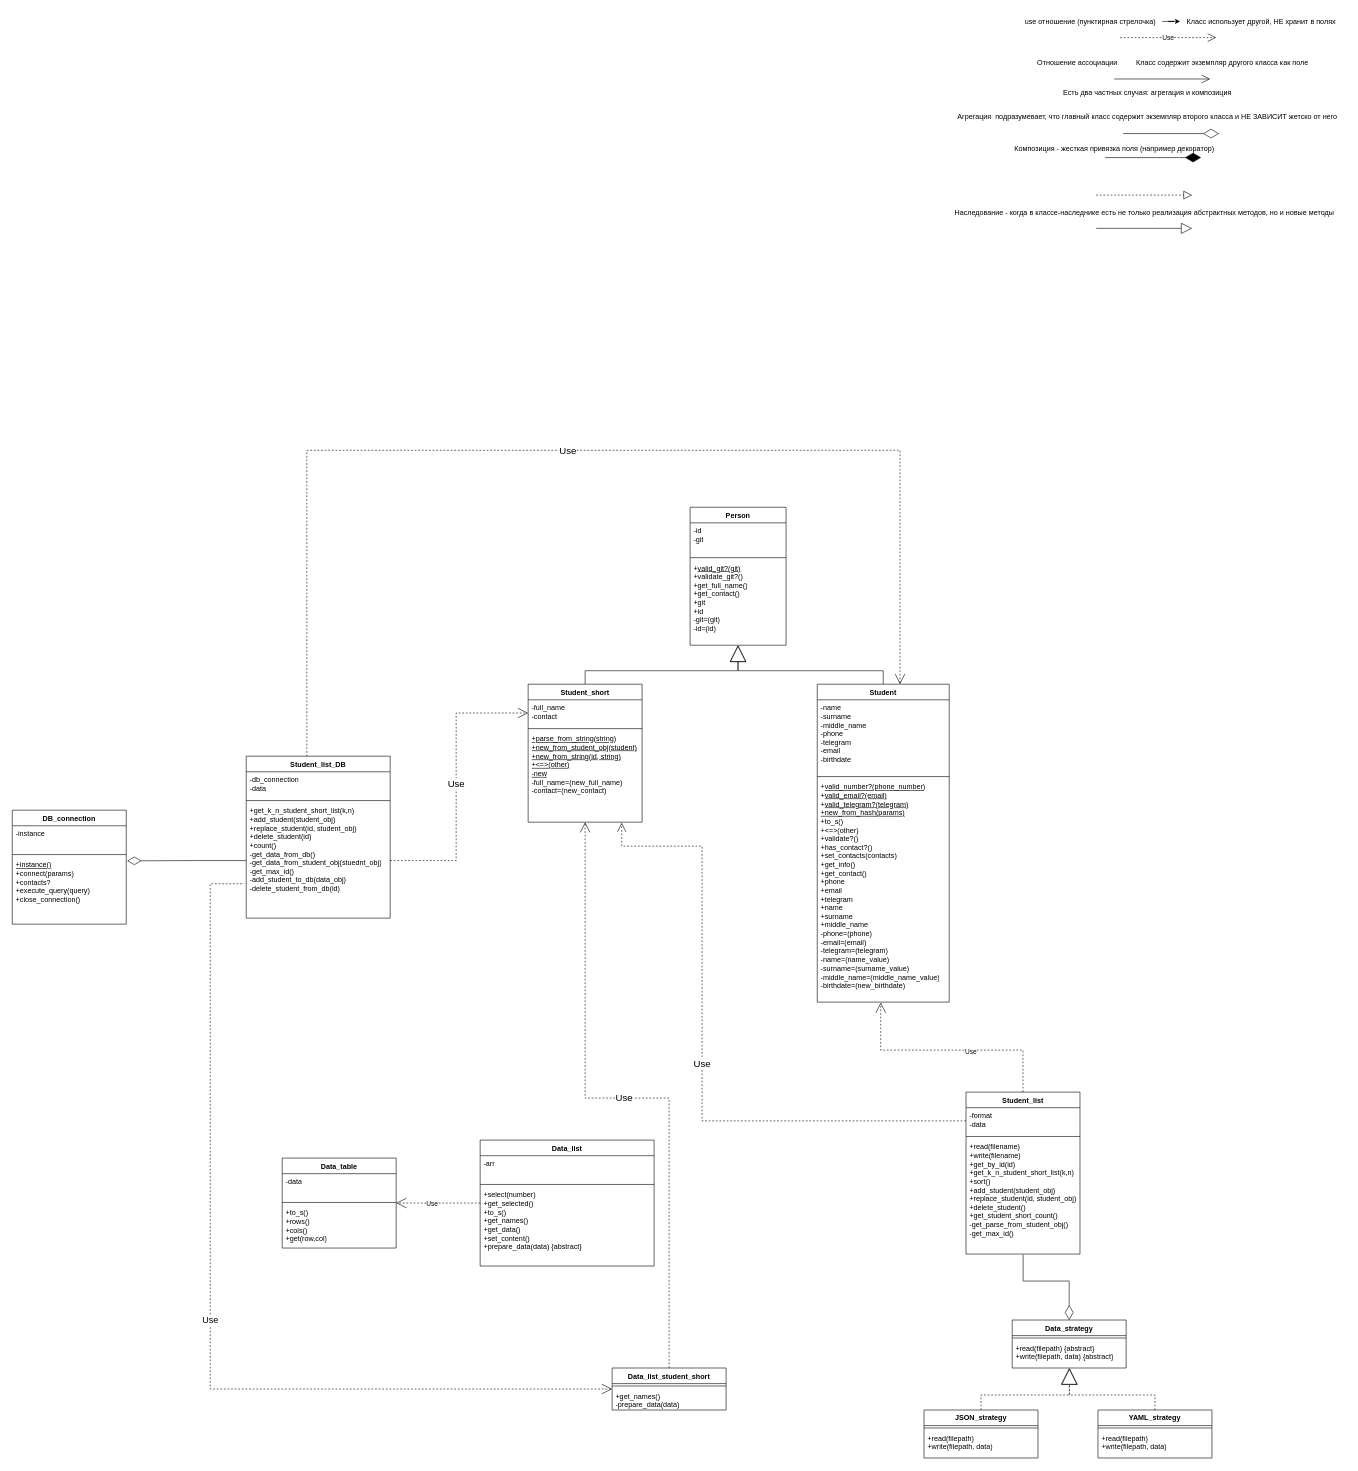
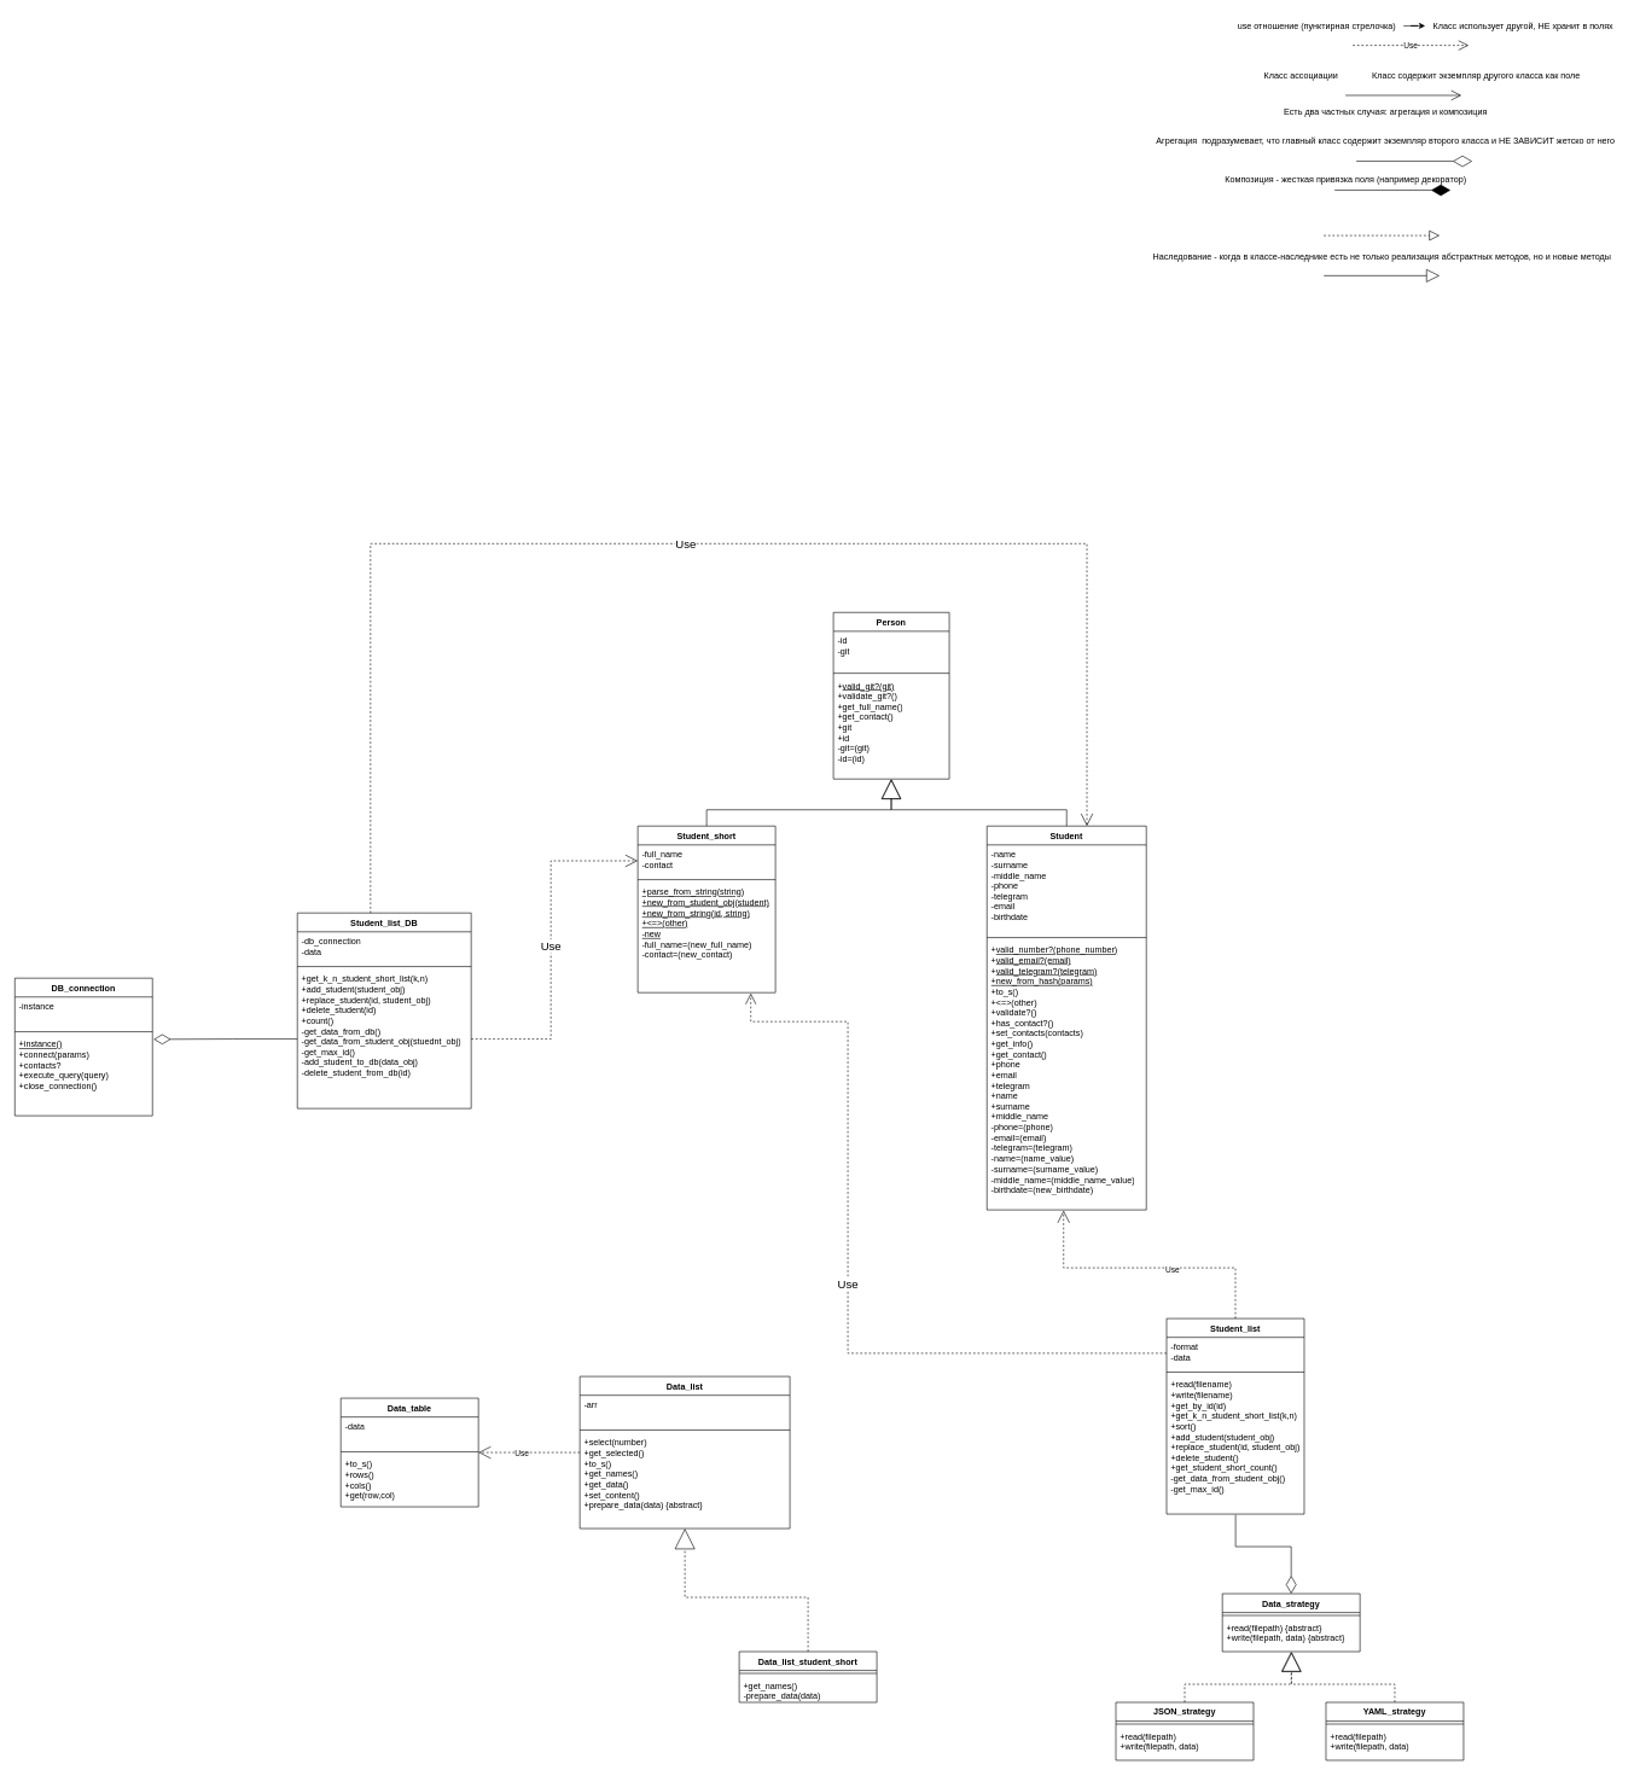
- <mxCell id="56" value="Отношение ассоциации&amp;nbsp;" style="text;html=1;align=center;verticalAlign=middle;resizable=0;points=[];autosize=1;strokeColor=none;fillColor=none;" vertex="1" parent="1"><mxGeometry x="1717" y="90" width="160" height="30" as="geometry" /></mxCell>
+ <mxCell id="56" value="Класс ассоциации&amp;nbsp;" style="text;html=1;align=center;verticalAlign=middle;resizable=0;points=[];autosize=1;strokeColor=none;fillColor=none;" vertex="1" parent="1"><mxGeometry x="1717" y="90" width="160" height="30" as="geometry" /></mxCell>
- <mxCell id="25" value="Use" style="edgeStyle=orthogonalEdgeStyle;rounded=0;orthogonalLoop=1;jettySize=auto;html=1;dashed=1;endArrow=open;endFill=0;endSize=15;fontSize=16;" edge="1" parent="1" source="26" target="10"><mxGeometry relative="1" as="geometry" /></mxCell>
- <mxCell id="75" value="Use" style="edgeStyle=orthogonalEdgeStyle;rounded=0;orthogonalLoop=1;jettySize=auto;html=1;entryX=-0.013;entryY=0.701;entryDx=0;entryDy=0;entryPerimeter=0;endArrow=none;endFill=0;startArrow=open;startFill=0;startSize=15;dashed=1;fontSize=15;" edge="1" parent="1" source="26" target="51"><mxGeometry relative="1" as="geometry"><Array as="points"><mxPoint x="350" y="2315" /><mxPoint x="350" y="1473" /></Array></mxGeometry></mxCell>
- <mxCell id="32" value="&lt;div&gt;+read(filename)&lt;/div&gt;&lt;div&gt;+write(filename)&lt;/div&gt;&lt;div&gt;+get_by_id(id)&lt;/div&gt;&lt;div&gt;+get_k_n_student_short_list(k,n)&lt;/div&gt;&lt;div&gt;+sort()&lt;/div&gt;&lt;div&gt;+add_student(student_obj)&lt;/div&gt;&lt;div&gt;+replace_student(id, student_obj)&lt;/div&gt;&lt;div&gt;+delete_student()&lt;/div&gt;&lt;div&gt;+get_student_short_count()&lt;/div&gt;&lt;div&gt;-get_parse_from_student_obj()&lt;/div&gt;&lt;div&gt;-get_max_id()&lt;/div&gt;&lt;div&gt;&lt;br&gt;&lt;/div&gt;" style="text;strokeColor=none;fillColor=none;align=left;verticalAlign=top;spacingLeft=4;spacingRight=4;overflow=hidden;rotatable=0;points=[[0,0.5],[1,0.5]];portConstraint=eastwest;whiteSpace=wrap;html=1;" vertex="1" parent="29"><mxGeometry y="78" width="190" height="192" as="geometry" /></mxCell>
+ <mxCell id="32" value="&lt;div&gt;+read(filename)&lt;/div&gt;&lt;div&gt;+write(filename)&lt;/div&gt;&lt;div&gt;+get_by_id(id)&lt;/div&gt;&lt;div&gt;+get_k_n_student_short_list(k,n)&lt;/div&gt;&lt;div&gt;+sort()&lt;/div&gt;&lt;div&gt;+add_student(student_obj)&lt;/div&gt;&lt;div&gt;+replace_student(id, student_obj)&lt;/div&gt;&lt;div&gt;+delete_student()&lt;/div&gt;&lt;div&gt;+get_student_short_count()&lt;/div&gt;&lt;div&gt;-get_data_from_student_obj()&lt;/div&gt;&lt;div&gt;-get_max_id()&lt;/div&gt;&lt;div&gt;&lt;br&gt;&lt;/div&gt;" style="text;strokeColor=none;fillColor=none;align=left;verticalAlign=top;spacingLeft=4;spacingRight=4;overflow=hidden;rotatable=0;points=[[0,0.5],[1,0.5]];portConstraint=eastwest;whiteSpace=wrap;html=1;" vertex="1" parent="29"><mxGeometry y="78" width="190" height="192" as="geometry" /></mxCell>
+ <mxCell id="24" style="edgeStyle=orthogonalEdgeStyle;rounded=0;orthogonalLoop=1;jettySize=auto;html=1;entryX=0.5;entryY=1;entryDx=0;entryDy=0;endArrow=block;endFill=0;endSize=26;dashed=1;" edge="1" parent="1" source="26" target="20"><mxGeometry relative="1" as="geometry" /></mxCell>
